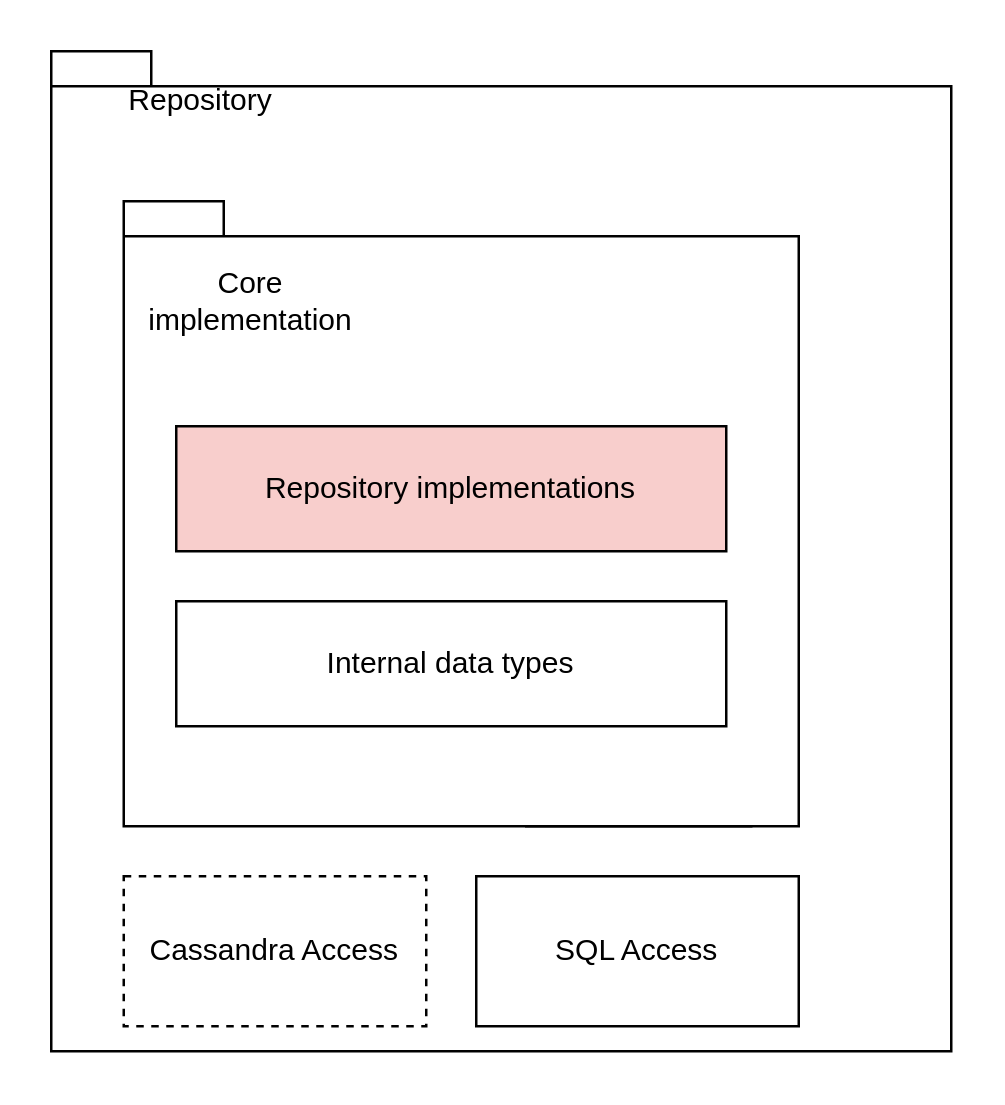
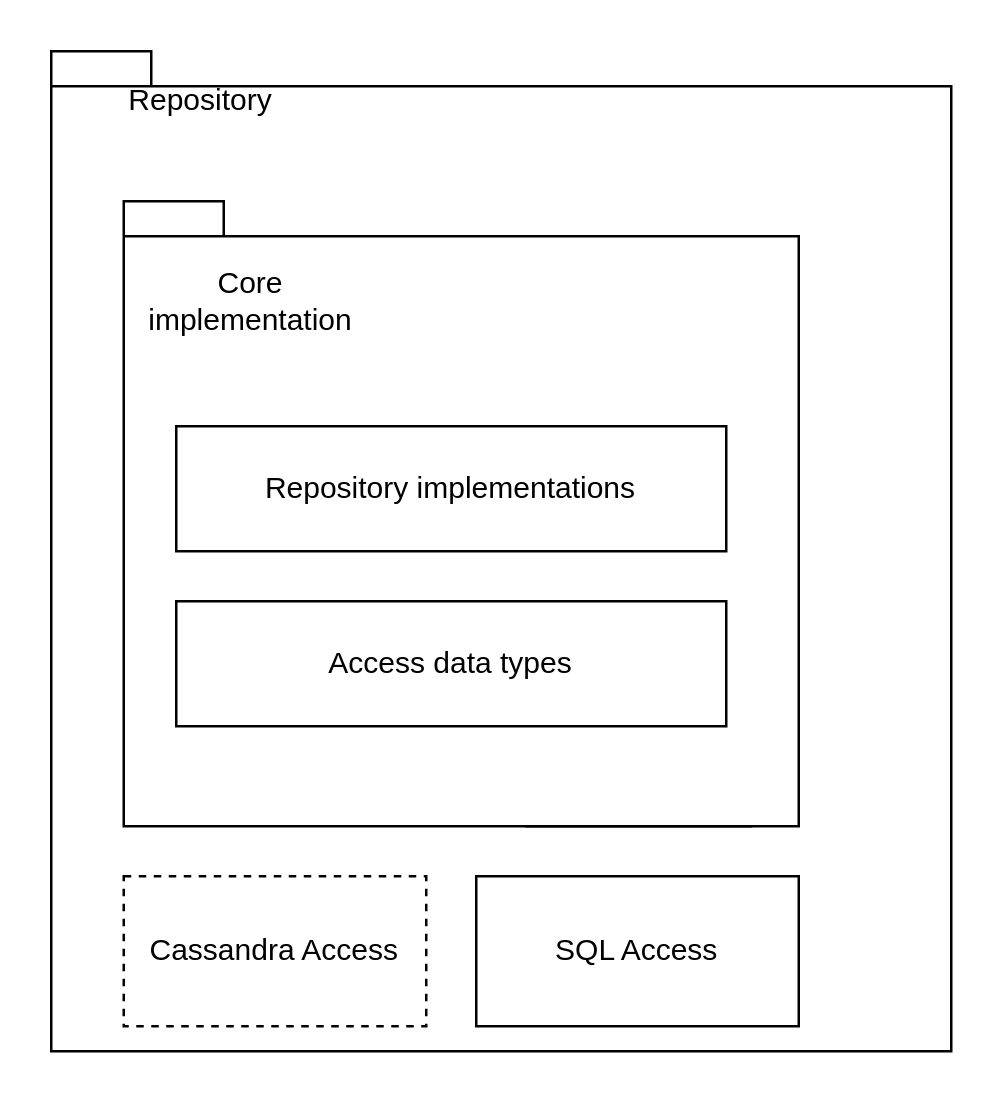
- <mxCell id="10" value="Repository implementations" style="rounded=0;whiteSpace=wrap;html=1;fillColor=#f8cecc;" vertex="1" parent="1"><mxGeometry x="70" y="170" width="220" height="50" as="geometry" /></mxCell>
+ <mxCell id="10" value="Repository implementations" style="rounded=0;whiteSpace=wrap;html=1;" vertex="1" parent="1"><mxGeometry x="70" y="170" width="220" height="50" as="geometry" /></mxCell>
- <mxCell id="9" value="Internal data types" style="rounded=0;whiteSpace=wrap;html=1;" vertex="1" parent="1"><mxGeometry x="70" y="240" width="220" height="50" as="geometry" /></mxCell>
+ <mxCell id="9" value="Access data types" style="rounded=0;whiteSpace=wrap;html=1;" vertex="1" parent="1"><mxGeometry x="70" y="240" width="220" height="50" as="geometry" /></mxCell>
